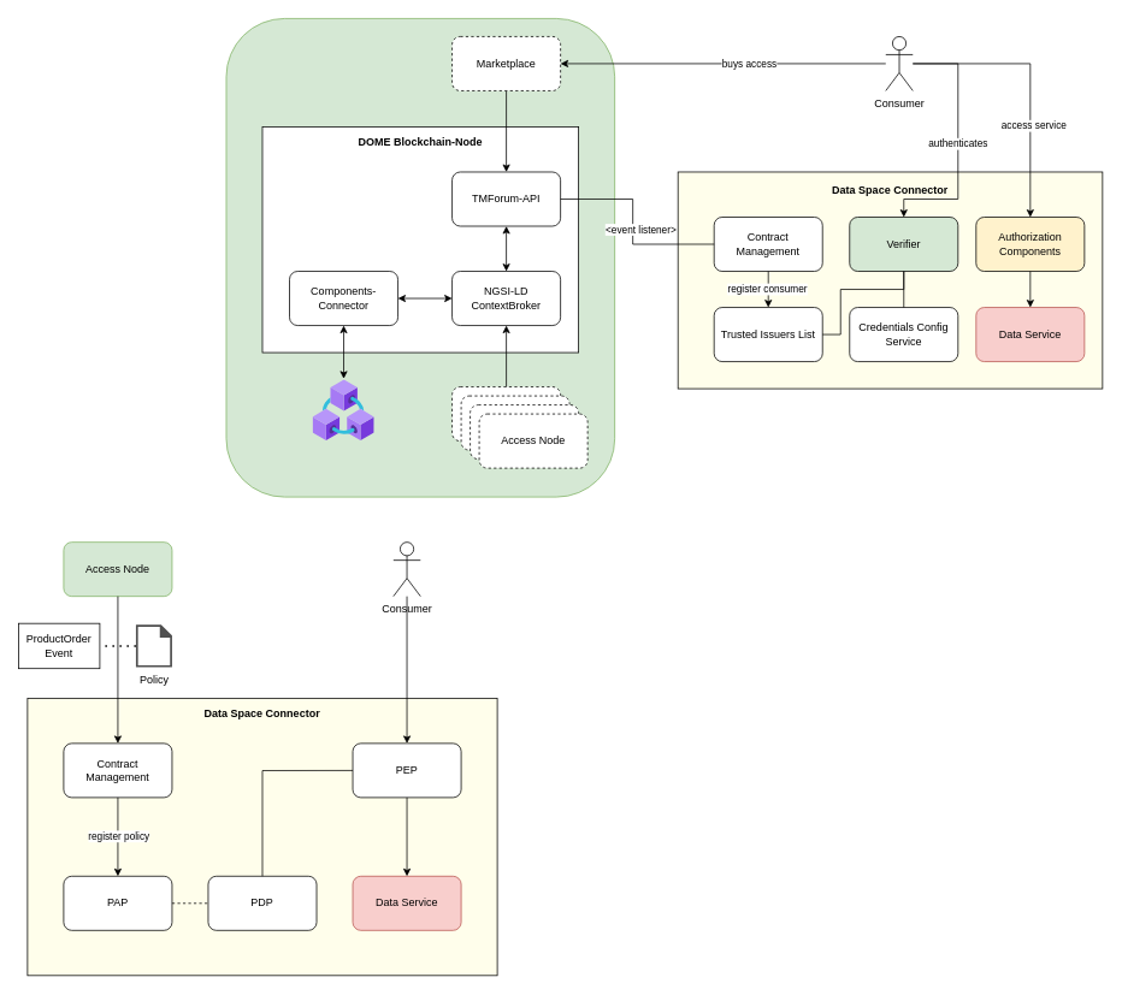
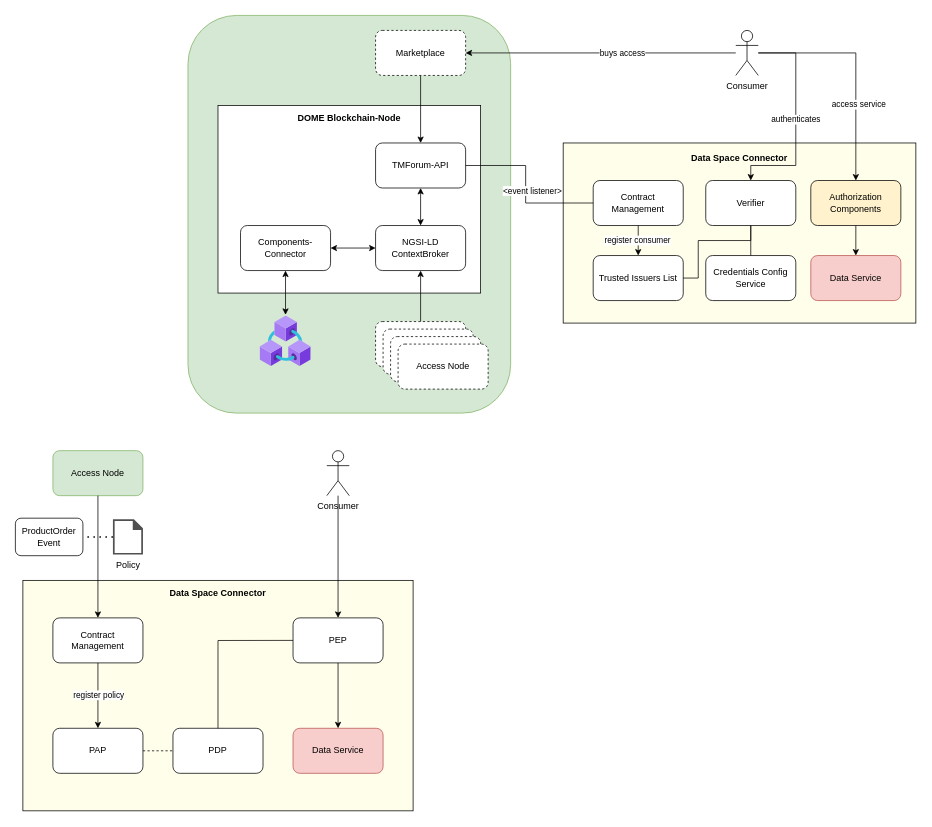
- <mxCell id="24" value="Verifier" style="rounded=1;whiteSpace=wrap;html=1;fillColor=#d5e8d4;" vertex="1" parent="1"><mxGeometry x="940" y="240" width="120" height="60" as="geometry" /></mxCell>
+ <mxCell id="24" value="Verifier" style="rounded=1;whiteSpace=wrap;html=1;" vertex="1" parent="1"><mxGeometry x="940" y="240" width="120" height="60" as="geometry" /></mxCell>
- <mxCell id="50" value="&lt;div&gt;ProductOrder&lt;/div&gt;&lt;div&gt;Event&lt;/div&gt;" style="rounded=0;whiteSpace=wrap;html=1;" vertex="1" parent="1"><mxGeometry x="20" y="690" width="90" height="50" as="geometry" /></mxCell>
+ <mxCell id="50" value="&lt;div&gt;ProductOrder&lt;/div&gt;&lt;div&gt;Event&lt;/div&gt;" style="whiteSpace=wrap;html=1;rounded=1;" vertex="1" parent="1"><mxGeometry x="20" y="690" width="90" height="50" as="geometry" /></mxCell>
